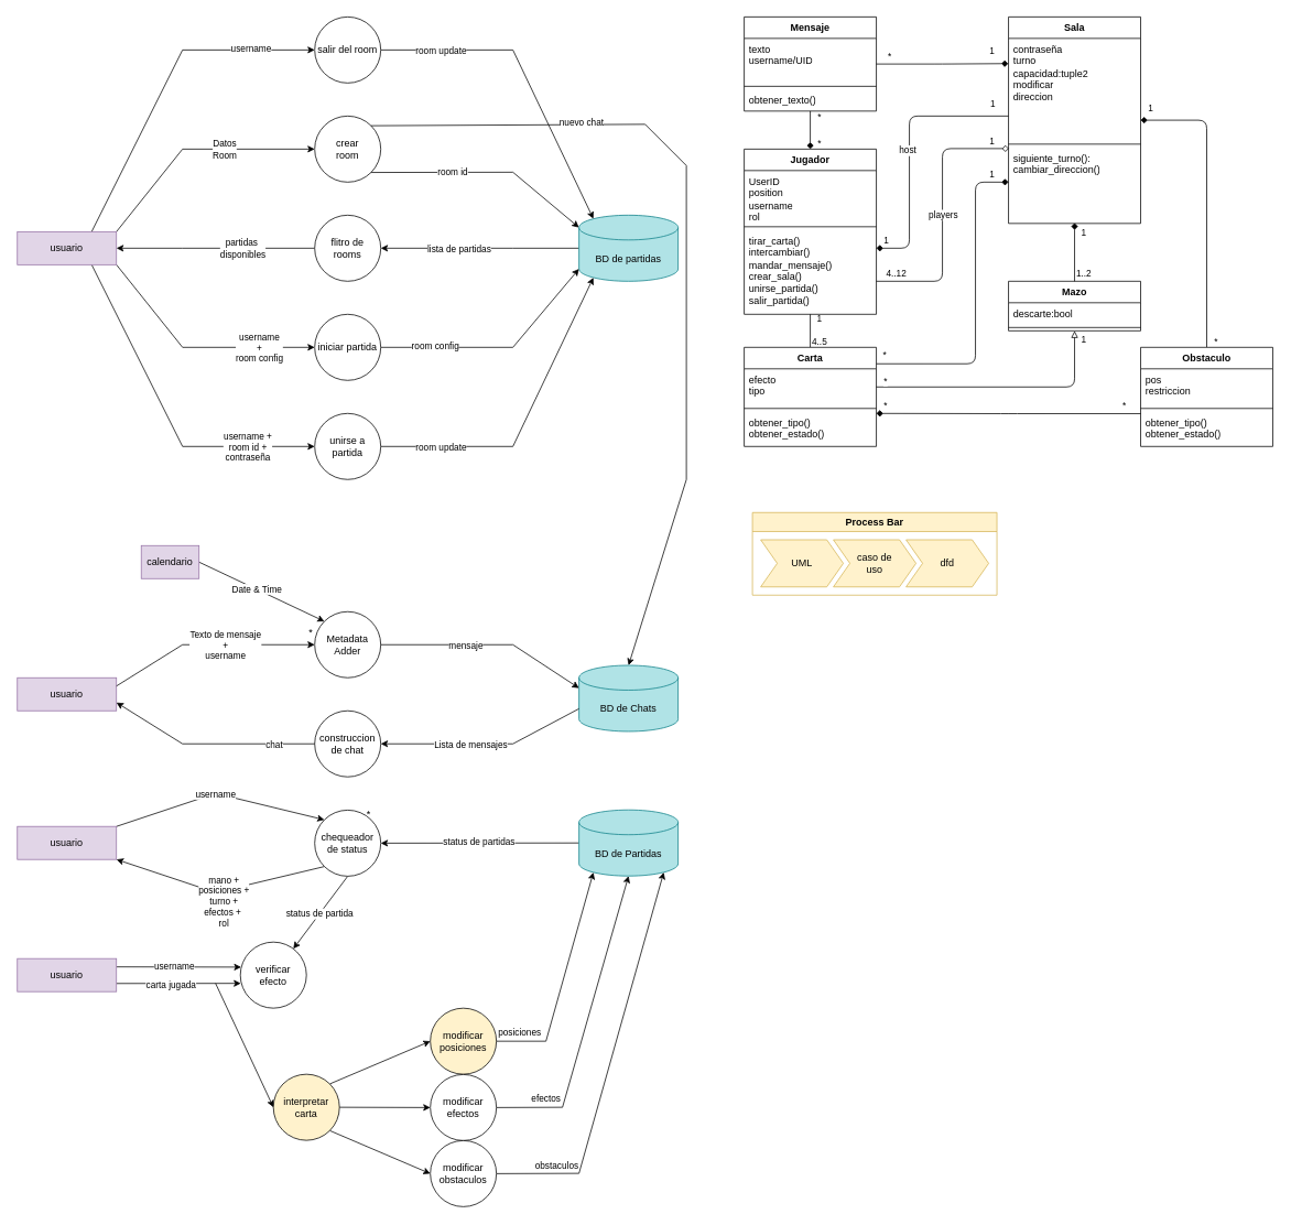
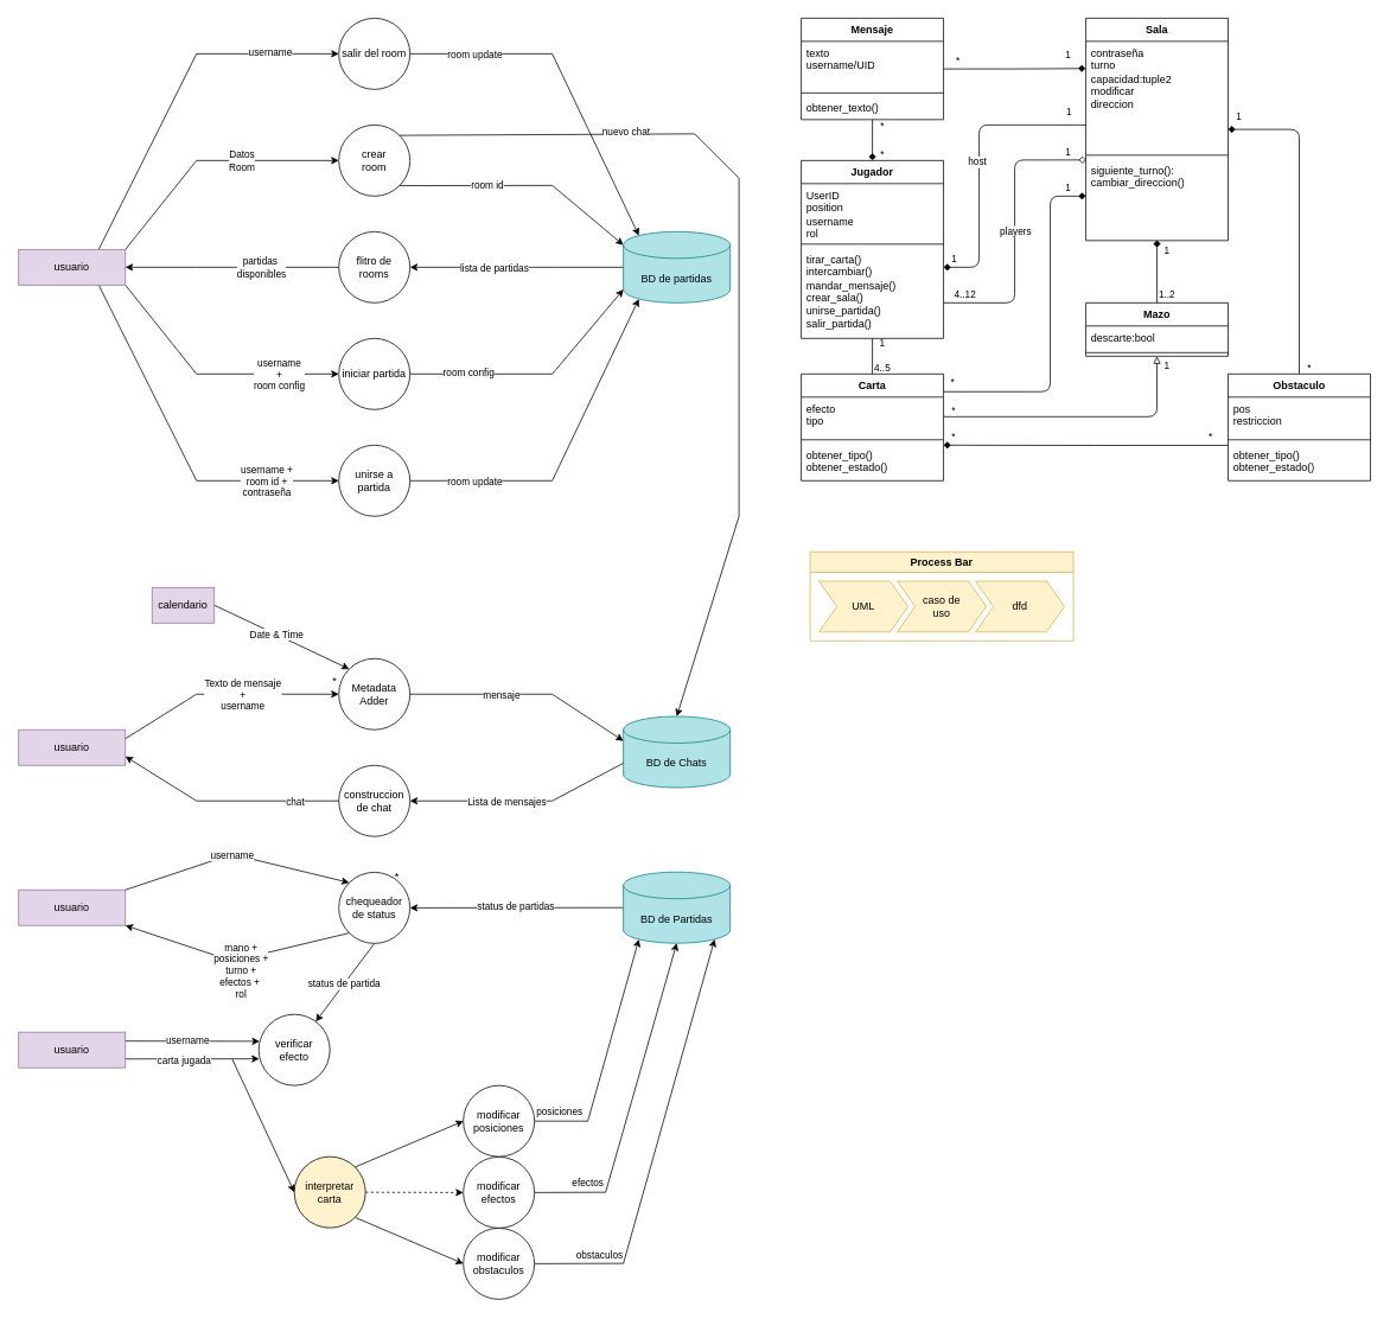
- <mxCell id="51" value="modificar posiciones" style="ellipse;whiteSpace=wrap;html=1;aspect=fixed;fillColor=#fff2cc;" parent="1" vertex="1"><mxGeometry x="520" y="1219.996" width="80" height="80" as="geometry" /></mxCell>
+ <mxCell id="51" value="modificar posiciones" style="ellipse;whiteSpace=wrap;html=1;aspect=fixed;" parent="1" vertex="1"><mxGeometry x="520" y="1219.996" width="80" height="80" as="geometry" /></mxCell>
- <mxCell id="60" style="edgeStyle=none;rounded=0;orthogonalLoop=1;jettySize=auto;html=1;exitX=1;exitY=0.5;exitDx=0;exitDy=0;entryX=0;entryY=0.5;entryDx=0;entryDy=0;" parent="1" source="72" target="54" edge="1"><mxGeometry relative="1" as="geometry"><mxPoint x="355" y="1290" as="sourcePoint" /></mxGeometry></mxCell>
+ <mxCell id="60" style="edgeStyle=none;rounded=0;orthogonalLoop=1;jettySize=auto;html=1;exitX=1;exitY=0.5;exitDx=0;exitDy=0;entryX=0;entryY=0.5;entryDx=0;entryDy=0;dashed=1;" parent="1" source="72" target="54" edge="1"><mxGeometry relative="1" as="geometry"><mxPoint x="355" y="1290" as="sourcePoint" /></mxGeometry></mxCell>
